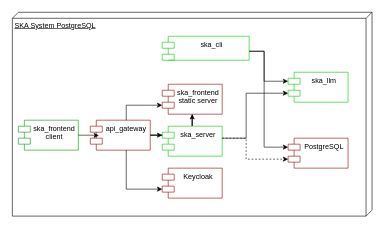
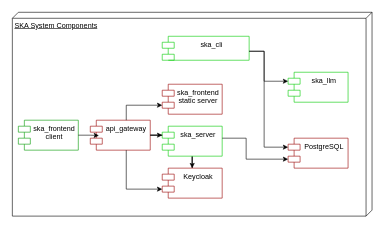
- <mxCell id="2" value="SKA System PostgreSQL" style="verticalAlign=top;align=left;spacingTop=8;spacingLeft=2;spacingRight=12;shape=cube;size=10;direction=south;fontStyle=4;html=1;whiteSpace=wrap;" parent="1" vertex="1"><mxGeometry x="20" y="20" width="600" height="340" as="geometry" /></mxCell>
+ <mxCell id="2" value="SKA System Components" style="verticalAlign=top;align=left;spacingTop=8;spacingLeft=2;spacingRight=12;shape=cube;size=10;direction=south;fontStyle=4;html=1;whiteSpace=wrap;" parent="1" vertex="1"><mxGeometry x="20" y="20" width="600" height="340" as="geometry" /></mxCell>
- <mxCell id="10" style="edgeStyle=orthogonalEdgeStyle;rounded=0;orthogonalLoop=1;jettySize=auto;html=1;entryX=0;entryY=0;entryDx=0;entryDy=35;entryPerimeter=0;" parent="1" source="5" target="8" edge="1"><mxGeometry relative="1" as="geometry"><Array as="points"><mxPoint x="410" y="230" /><mxPoint x="410" y="155" /></Array></mxGeometry></mxCell>
- <mxCell id="4" style="edgeStyle=orthogonalEdgeStyle;rounded=0;orthogonalLoop=1;jettySize=auto;html=1;startArrow=none;startFill=0;" parent="1" source="5" target="6" edge="1"><mxGeometry relative="1" as="geometry" /></mxCell>
+ <mxCell id="4" style="edgeStyle=orthogonalEdgeStyle;rounded=0;orthogonalLoop=1;jettySize=auto;html=1;entryX=0.5;entryY=0;entryDx=0;entryDy=0;startArrow=none;startFill=0;" parent="1" source="5" target="7" edge="1"><mxGeometry relative="1" as="geometry" /></mxCell>
- <mxCell id="13" style="edgeStyle=orthogonalEdgeStyle;rounded=0;orthogonalLoop=1;jettySize=auto;html=1;entryX=0;entryY=0;entryDx=0;entryDy=35;entryPerimeter=0;dashed=1;" parent="1" source="5" target="9" edge="1"><mxGeometry relative="1" as="geometry"><Array as="points"><mxPoint x="410" y="230" /><mxPoint x="410" y="265" /></Array></mxGeometry></mxCell>
+ <mxCell id="13" style="edgeStyle=orthogonalEdgeStyle;rounded=0;orthogonalLoop=1;jettySize=auto;html=1;entryX=0;entryY=0;entryDx=0;entryDy=35;entryPerimeter=0;" parent="1" source="5" target="9" edge="1"><mxGeometry relative="1" as="geometry"><Array as="points"><mxPoint x="410" y="230" /><mxPoint x="410" y="265" /></Array></mxGeometry></mxCell>
